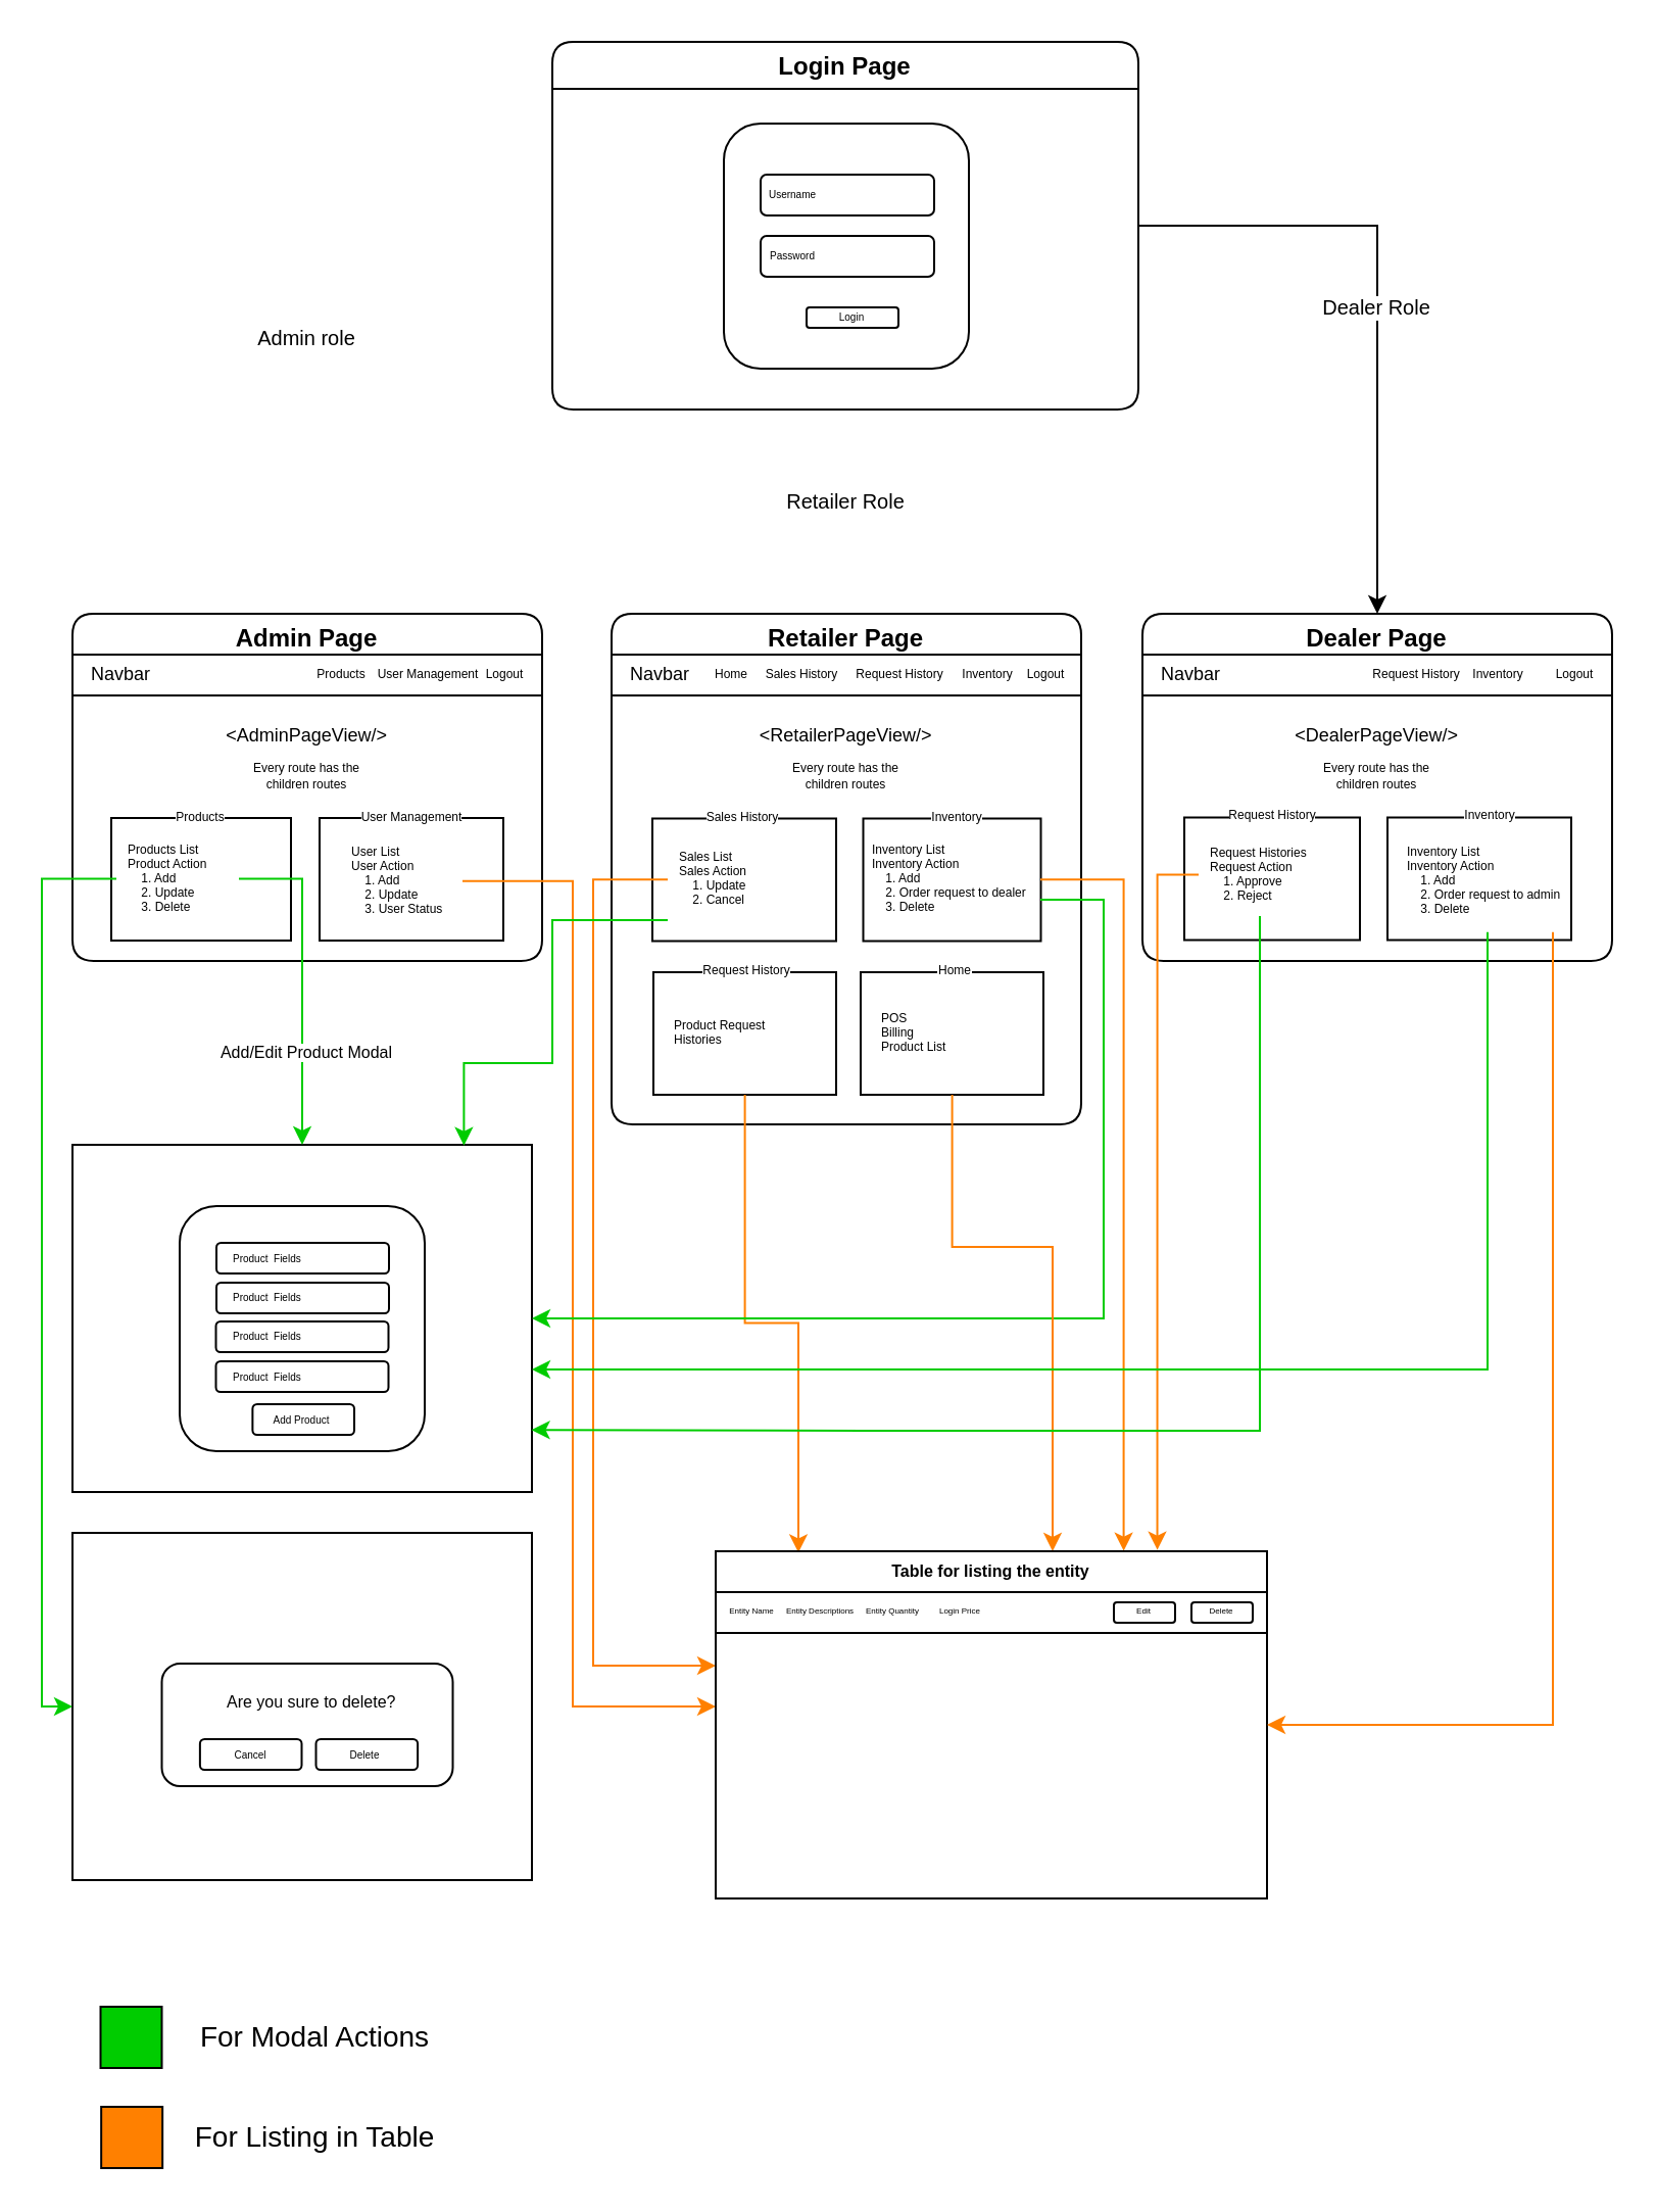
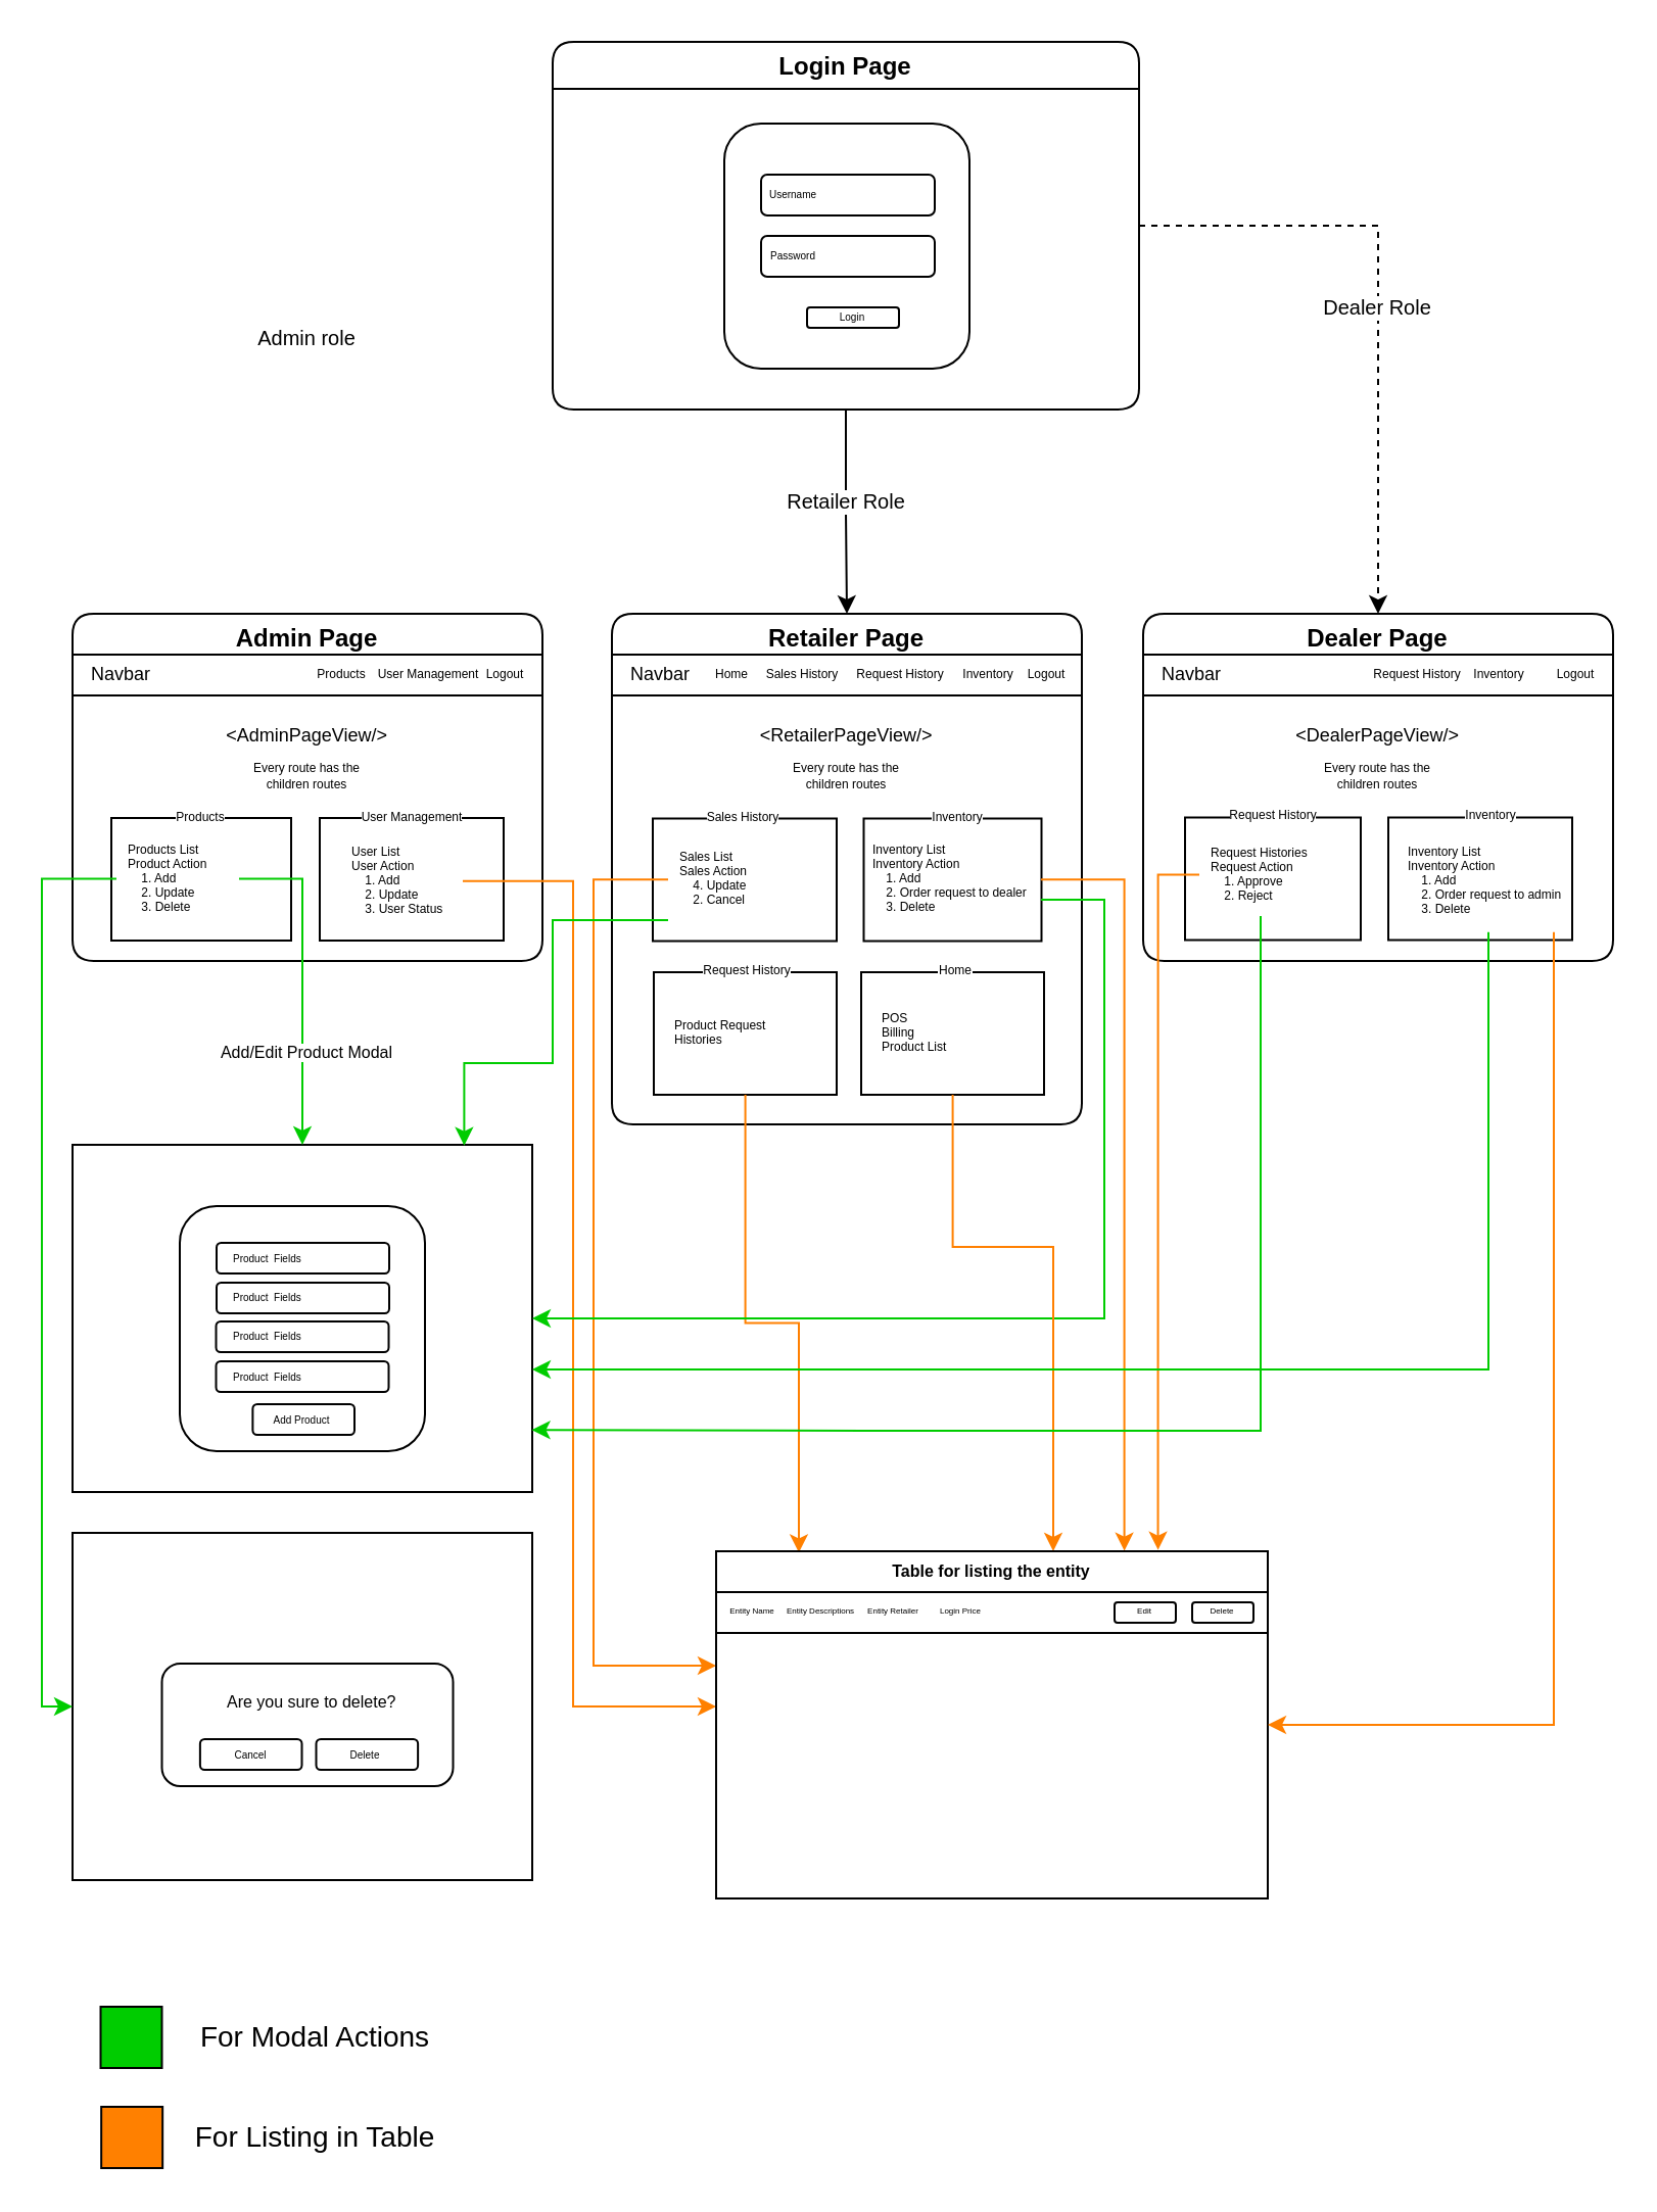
- <mxCell id="3" style="edgeStyle=orthogonalEdgeStyle;rounded=0;orthogonalLoop=1;jettySize=auto;html=1;fontSize=6;" edge="1" parent="1" source="4" target="48"><mxGeometry relative="1" as="geometry"><mxPoint x="650" y="280" as="targetPoint" /></mxGeometry></mxCell>
+ <mxCell id="3" style="edgeStyle=orthogonalEdgeStyle;rounded=0;orthogonalLoop=1;jettySize=auto;html=1;fontSize=6;dashed=1;" edge="1" parent="1" source="4" target="48"><mxGeometry relative="1" as="geometry"><mxPoint x="650" y="280" as="targetPoint" /></mxGeometry></mxCell>
+ <mxCell id="2" style="edgeStyle=orthogonalEdgeStyle;rounded=0;orthogonalLoop=1;jettySize=auto;html=1;fontSize=6;" edge="1" parent="1" source="4" target="12"><mxGeometry relative="1" as="geometry" /></mxCell>
- <mxCell id="24" value="Sales List &#10;Sales Action&#10;    1. Update&#10;    2. Cancel" style="text;strokeColor=none;fillColor=none;align=left;verticalAlign=middle;spacingLeft=4;spacingRight=4;overflow=hidden;points=[[0,0.5],[1,0.5]];portConstraint=eastwest;rotatable=0;rounded=1;glass=0;labelBackgroundColor=default;fontSize=6;" vertex="1" parent="12"><mxGeometry x="27.5" y="109.75" width="60" height="40.5" as="geometry" /></mxCell>
+ <mxCell id="24" value="Sales List &#10;Sales Action&#10;    4. Update&#10;    2. Cancel" style="text;strokeColor=none;fillColor=none;align=left;verticalAlign=middle;spacingLeft=4;spacingRight=4;overflow=hidden;points=[[0,0.5],[1,0.5]];portConstraint=eastwest;rotatable=0;rounded=1;glass=0;labelBackgroundColor=default;fontSize=6;" vertex="1" parent="12"><mxGeometry x="27.5" y="109.75" width="60" height="40.5" as="geometry" /></mxCell>
- <mxCell id="107" value="Entity Quantity" style="text;html=1;strokeColor=none;fillColor=none;align=center;verticalAlign=middle;whiteSpace=wrap;rounded=0;glass=0;labelBackgroundColor=#FFFFFF;fontSize=4;" vertex="1" parent="95"><mxGeometry x="72" y="25" width="30" height="10" as="geometry" /></mxCell>
+ <mxCell id="107" value="Entity Retailer" style="text;html=1;strokeColor=none;fillColor=none;align=center;verticalAlign=middle;whiteSpace=wrap;rounded=0;glass=0;labelBackgroundColor=#FFFFFF;fontSize=4;" vertex="1" parent="95"><mxGeometry x="72" y="25" width="30" height="10" as="geometry" /></mxCell>
